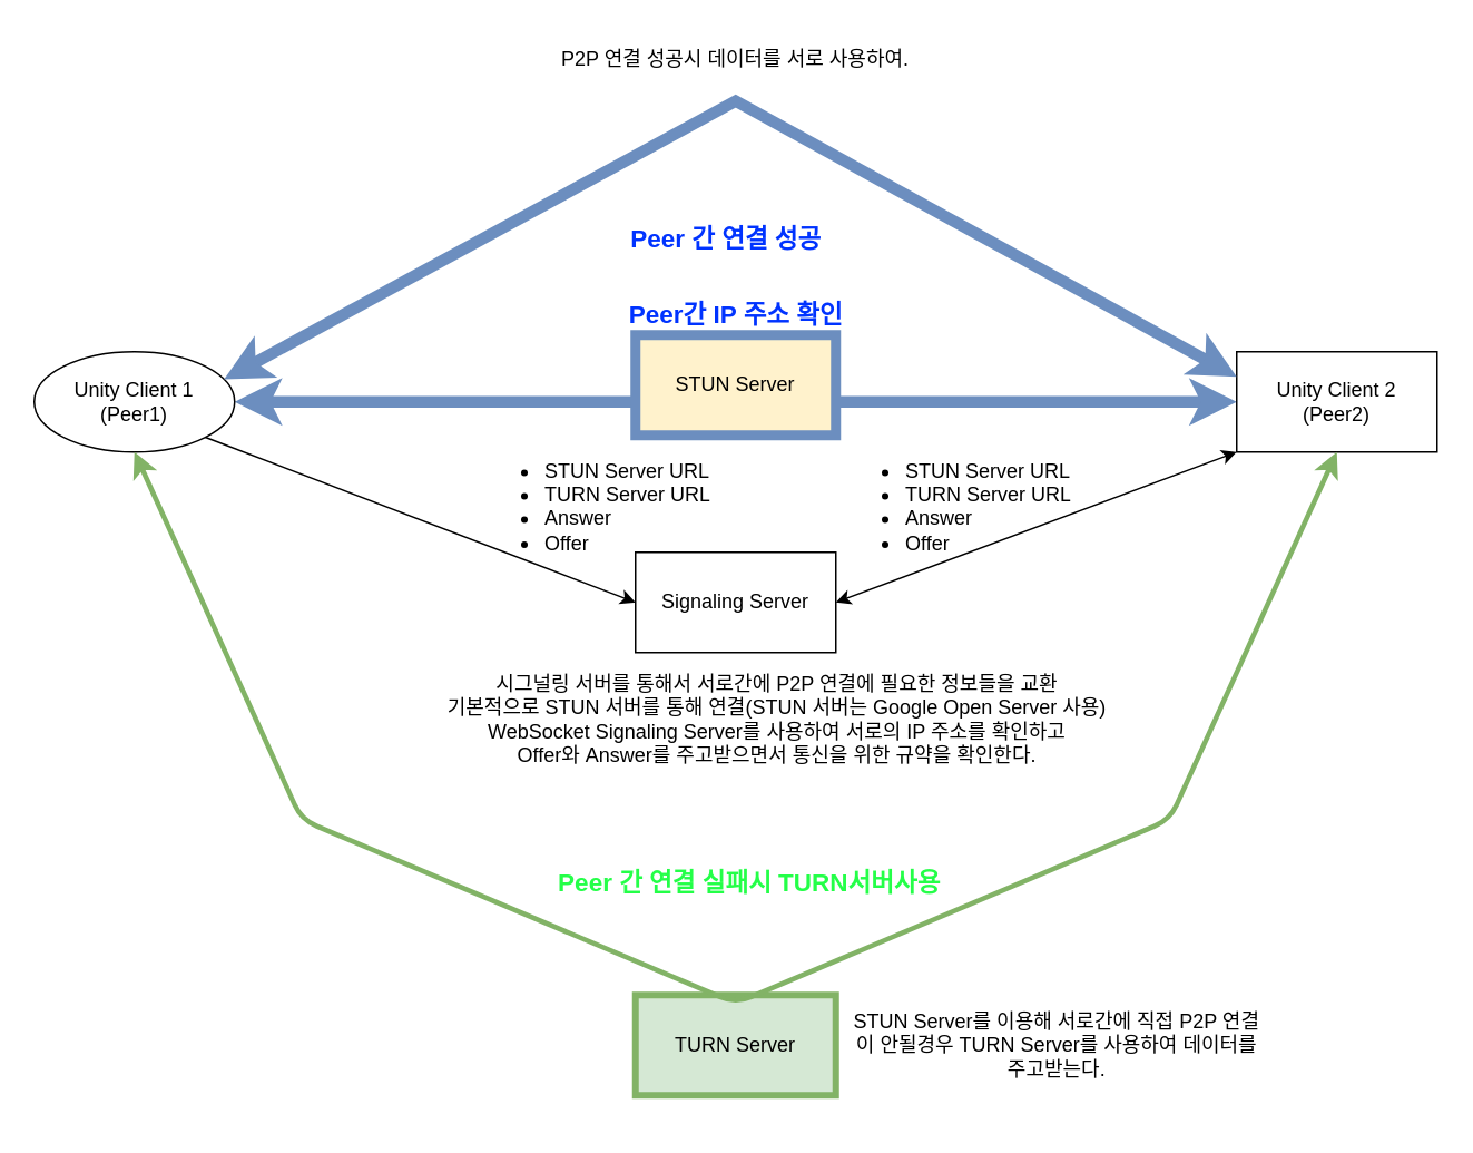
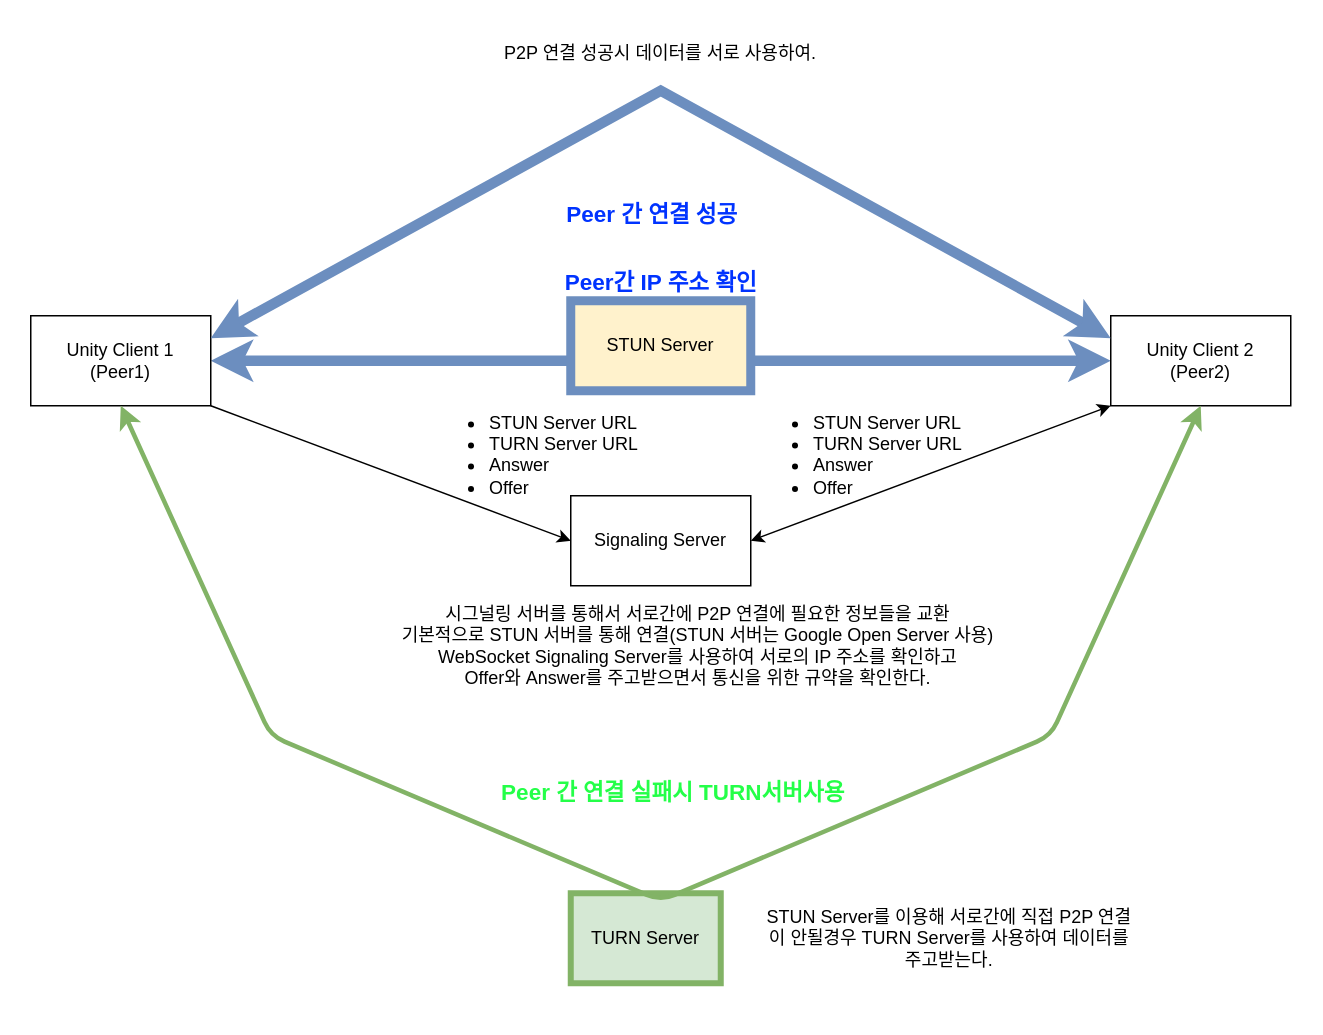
- <mxCell id="3" value="Unity Client 1&lt;div&gt;(Peer1)&lt;/div&gt;" style="ellipse;whiteSpace=wrap;html=1;" vertex="1" parent="1"><mxGeometry y="210" width="120" height="60" as="geometry" x="20" /></mxCell>
+ <mxCell id="3" value="Unity Client 1&lt;div&gt;(Peer1)&lt;/div&gt;" style="rounded=0;whiteSpace=wrap;html=1;" vertex="1" parent="1"><mxGeometry y="210" width="120" height="60" as="geometry" x="20" /></mxCell>
- <mxCell id="15" value="TURN Server" style="rounded=0;whiteSpace=wrap;html=1;strokeWidth=4;fillColor=#d5e8d4;strokeColor=#82b366;" vertex="1" parent="1"><mxGeometry x="380" y="595" width="120" height="60" as="geometry" /></mxCell>
+ <mxCell id="15" value="TURN Server" style="rounded=0;whiteSpace=wrap;html=1;strokeWidth=4;fillColor=#d5e8d4;strokeColor=#82b366;" vertex="1" parent="1"><mxGeometry x="380" y="595" width="100" height="60" as="geometry" /></mxCell>
